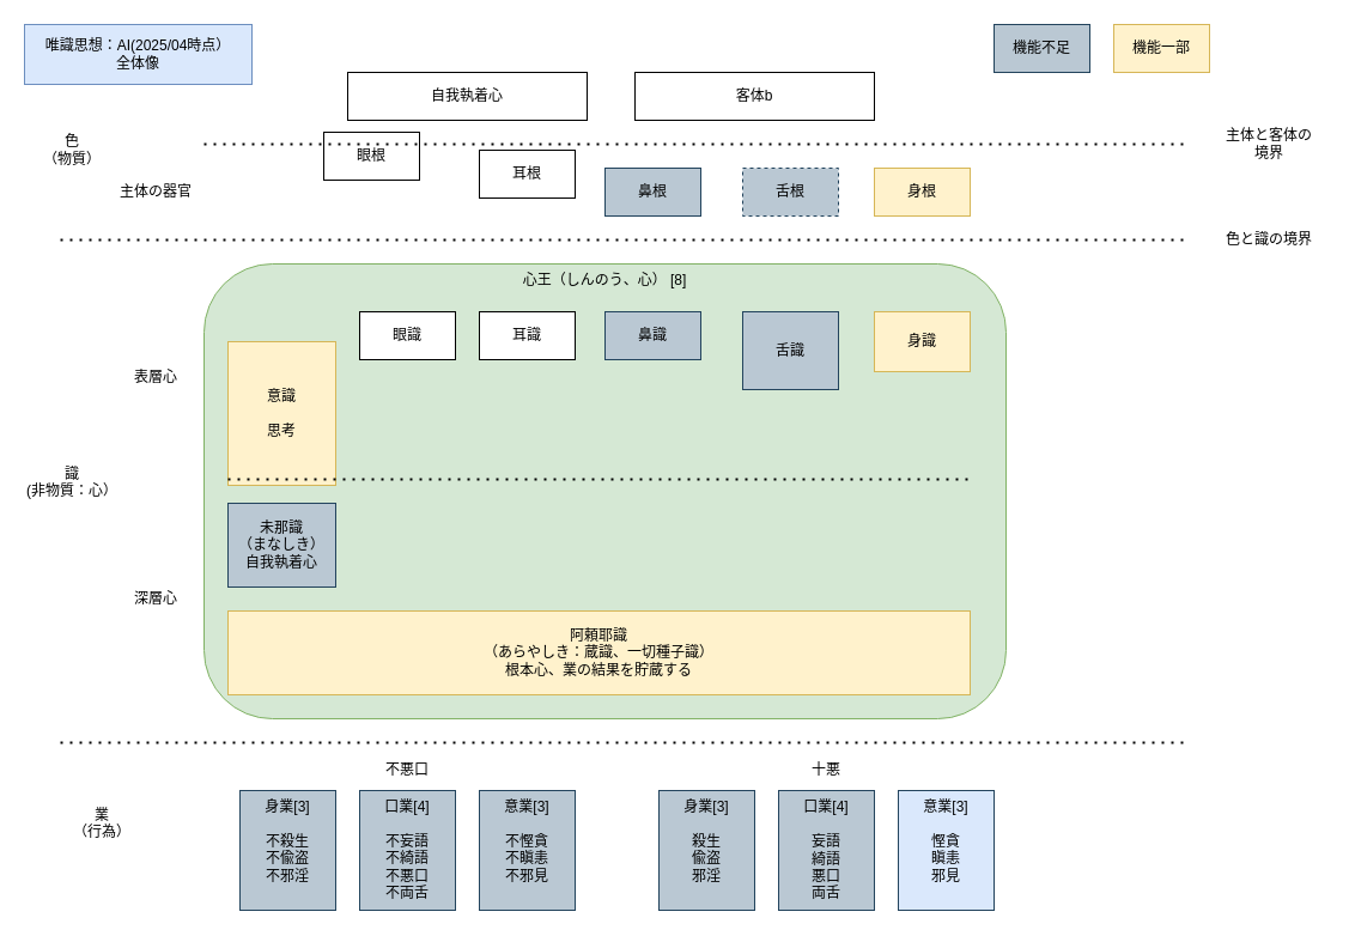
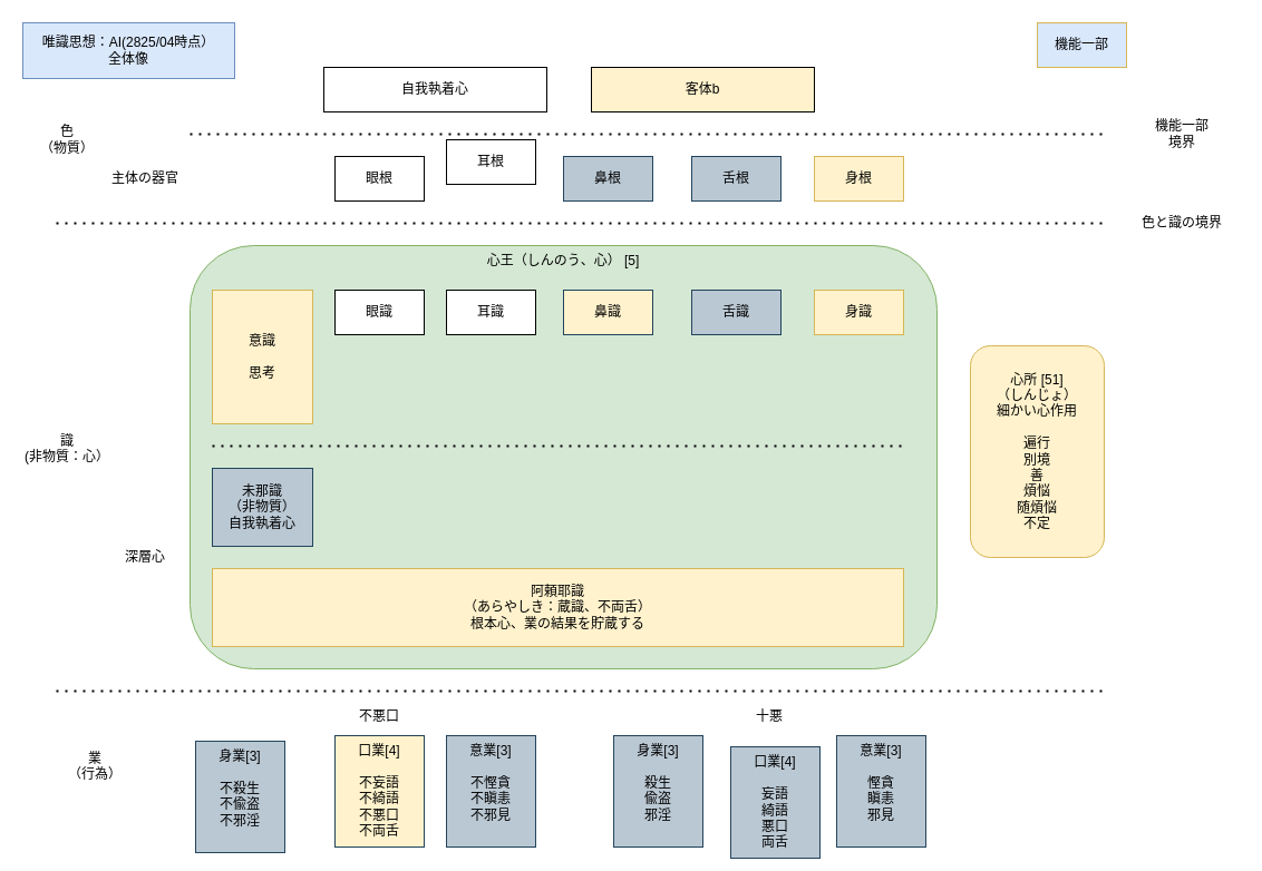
- <mxCell id="40" value="機能不足" style="rounded=0;whiteSpace=wrap;html=1;fillColor=#bac8d3;strokeColor=#23445d;" vertex="1" parent="1"><mxGeometry x="830" y="20" width="80" height="40" as="geometry" /></mxCell>
- <mxCell id="41" value="機能一部" style="rounded=0;whiteSpace=wrap;html=1;fillColor=#fff2cc;strokeColor=#d6b656;" vertex="1" parent="1"><mxGeometry x="930" y="20" width="80" height="40" as="geometry" /></mxCell>
+ <mxCell id="41" value="機能一部" style="rounded=0;whiteSpace=wrap;html=1;fillColor=#dae8fc;strokeColor=#d6b656;" vertex="1" parent="1"><mxGeometry x="930" y="20" width="80" height="40" as="geometry" /></mxCell>
- <mxCell id="3" value="唯識思想：AI(2025/04時点）&lt;div&gt;全体像&lt;/div&gt;" style="text;html=1;align=center;verticalAlign=middle;whiteSpace=wrap;rounded=0;fillColor=#dae8fc;strokeColor=#6c8ebf;" parent="1" vertex="1"><mxGeometry x="20" y="20" width="190" height="50" as="geometry" /></mxCell>
+ <mxCell id="3" value="唯識思想：AI(2825/04時点）&lt;div&gt;全体像&lt;/div&gt;" style="text;html=1;align=center;verticalAlign=middle;whiteSpace=wrap;rounded=0;fillColor=#dae8fc;strokeColor=#6c8ebf;" parent="1" vertex="1"><mxGeometry x="20" y="20" width="190" height="50" as="geometry" /></mxCell>
- <mxCell id="25" value="客体b" style="rounded=0;whiteSpace=wrap;html=1;" parent="1" vertex="1"><mxGeometry x="530" y="60" width="200" height="40" as="geometry" /></mxCell>
+ <mxCell id="25" value="客体b" style="rounded=0;whiteSpace=wrap;html=1;fillColor=#fff2cc;" parent="1" vertex="1"><mxGeometry x="530" y="60" width="200" height="40" as="geometry" /></mxCell>
- <mxCell id="28" value="主体と客体の&lt;div&gt;境界&lt;/div&gt;" style="text;html=1;align=center;verticalAlign=middle;whiteSpace=wrap;rounded=0;" parent="1" vertex="1"><mxGeometry x="1010" y="100" width="100" height="40" as="geometry" /></mxCell>
+ <mxCell id="28" value="機能一部&lt;div&gt;境界&lt;/div&gt;" style="text;html=1;align=center;verticalAlign=middle;whiteSpace=wrap;rounded=0;" parent="1" vertex="1"><mxGeometry x="1010" y="100" width="100" height="40" as="geometry" /></mxCell>
- <mxCell id="6" value="眼根" style="rounded=0;whiteSpace=wrap;html=1;" parent="1" vertex="1"><mxGeometry x="270" y="110" width="80" height="40" as="geometry" /></mxCell>
+ <mxCell id="6" value="眼根" style="rounded=0;whiteSpace=wrap;html=1;" parent="1" vertex="1"><mxGeometry x="300" y="140" width="80" height="40" as="geometry" /></mxCell>
- <mxCell id="9" value="舌根" style="rounded=0;whiteSpace=wrap;html=1;fillColor=#bac8d3;strokeColor=#23445d;dashed=1;" parent="1" vertex="1"><mxGeometry x="620" y="140" width="80" height="40" as="geometry" /></mxCell>
+ <mxCell id="9" value="舌根" style="rounded=0;whiteSpace=wrap;html=1;fillColor=#bac8d3;strokeColor=#23445d;" parent="1" vertex="1"><mxGeometry x="620" y="140" width="80" height="40" as="geometry" /></mxCell>
- <mxCell id="2" value="心王（しんのう、心） [8]" style="rounded=1;whiteSpace=wrap;html=1;verticalAlign=top;fillColor=#d5e8d4;strokeColor=#82b366;" parent="1" vertex="1"><mxGeometry x="170" y="220" width="670" height="380" as="geometry" /></mxCell>
+ <mxCell id="2" value="心王（しんのう、心） [5]" style="rounded=1;whiteSpace=wrap;html=1;verticalAlign=top;fillColor=#d5e8d4;strokeColor=#82b366;" parent="1" vertex="1"><mxGeometry x="170" y="220" width="670" height="380" as="geometry" /></mxCell>
- <mxCell id="13" value="鼻識" style="rounded=0;whiteSpace=wrap;html=1;fillColor=#bac8d3;strokeColor=#23445d;" parent="1" vertex="1"><mxGeometry x="505" y="260" width="80" height="40" as="geometry" /></mxCell>
+ <mxCell id="13" value="鼻識" style="rounded=0;whiteSpace=wrap;html=1;fillColor=#fff2cc;strokeColor=#23445d;" parent="1" vertex="1"><mxGeometry x="505" y="260" width="80" height="40" as="geometry" /></mxCell>
- <mxCell id="15" value="身識" style="rounded=0;whiteSpace=wrap;html=1;fillColor=#fff2cc;strokeColor=#d6b656;" parent="1" vertex="1"><mxGeometry x="730" y="260" width="80" height="50" as="geometry" /></mxCell>
+ <mxCell id="15" value="身識" style="rounded=0;whiteSpace=wrap;html=1;fillColor=#fff2cc;strokeColor=#d6b656;" parent="1" vertex="1"><mxGeometry x="730" y="260" width="80" height="40" as="geometry" /></mxCell>
- <mxCell id="14" value="舌識" style="rounded=0;whiteSpace=wrap;html=1;fillColor=#bac8d3;strokeColor=#23445d;" parent="1" vertex="1"><mxGeometry x="620" y="260" width="80" height="65" as="geometry" /></mxCell>
+ <mxCell id="14" value="舌識" style="rounded=0;whiteSpace=wrap;html=1;fillColor=#bac8d3;strokeColor=#23445d;" parent="1" vertex="1"><mxGeometry x="620" y="260" width="80" height="40" as="geometry" /></mxCell>
- <mxCell id="22" value="表層心" style="text;html=1;align=center;verticalAlign=middle;whiteSpace=wrap;rounded=0;" parent="1" vertex="1"><mxGeometry x="90" y="260" width="80" height="110" as="geometry" /></mxCell>
- <mxCell id="16" value="意識&lt;div&gt;&lt;br&gt;&lt;div&gt;思考&lt;/div&gt;&lt;/div&gt;" style="rounded=0;whiteSpace=wrap;html=1;fillColor=#fff2cc;strokeColor=#d6b656;" parent="1" vertex="1"><mxGeometry x="190" y="285" width="90" height="120" as="geometry" /></mxCell>
+ <mxCell id="16" value="意識&lt;div&gt;&lt;br&gt;&lt;div&gt;思考&lt;/div&gt;&lt;/div&gt;" style="rounded=0;whiteSpace=wrap;html=1;fillColor=#fff2cc;strokeColor=#d6b656;" parent="1" vertex="1"><mxGeometry x="190" y="260" width="90" height="120" as="geometry" /></mxCell>
+ <mxCell id="21" value="心所 [51]&lt;div&gt;（しんじょ）&lt;br&gt;&lt;div&gt;&lt;div&gt;細かい心作用&lt;/div&gt;&lt;/div&gt;&lt;div&gt;&lt;br&gt;&lt;/div&gt;&lt;div&gt;遍行&lt;/div&gt;&lt;div&gt;別境&lt;/div&gt;&lt;div&gt;善&lt;/div&gt;&lt;div&gt;煩悩&lt;/div&gt;&lt;div&gt;随&lt;span style=&quot;background-color: transparent; color: light-dark(rgb(0, 0, 0), rgb(255, 255, 255));&quot;&gt;煩悩&lt;/span&gt;&lt;/div&gt;&lt;div&gt;&lt;span style=&quot;background-color: transparent; color: light-dark(rgb(0, 0, 0), rgb(255, 255, 255));&quot;&gt;不定&lt;/span&gt;&lt;/div&gt;&lt;/div&gt;" style="rounded=1;whiteSpace=wrap;html=1;fillColor=#fff2cc;strokeColor=#d6b656;" parent="1" vertex="1"><mxGeometry x="870" y="310" width="120" height="190" as="geometry" /></mxCell>
- <mxCell id="19" value="未那識&lt;div&gt;（まなしき）&lt;div&gt;自我執着心&lt;/div&gt;&lt;/div&gt;" style="rounded=0;whiteSpace=wrap;html=1;fillColor=#bac8d3;strokeColor=#23445d;" parent="1" vertex="1"><mxGeometry x="190" y="420" width="90" height="70" as="geometry" /></mxCell>
+ <mxCell id="19" value="未那識&lt;div&gt;（非物質）&lt;div&gt;自我執着心&lt;/div&gt;&lt;/div&gt;" style="rounded=0;whiteSpace=wrap;html=1;fillColor=#bac8d3;strokeColor=#23445d;" parent="1" vertex="1"><mxGeometry x="190" y="420" width="90" height="70" as="geometry" /></mxCell>
- <mxCell id="20" value="阿頼耶識&lt;div&gt;（あらやしき：蔵識、一切種子識）&lt;div&gt;根本心、業の結果を貯蔵する&lt;/div&gt;&lt;/div&gt;" style="rounded=0;whiteSpace=wrap;html=1;fillColor=#fff2cc;strokeColor=#d6b656;" parent="1" vertex="1"><mxGeometry x="190" y="510" width="620" height="70" as="geometry" /></mxCell>
+ <mxCell id="20" value="阿頼耶識&lt;div&gt;（あらやしき：蔵識、不両舌）&lt;div&gt;根本心、業の結果を貯蔵する&lt;/div&gt;&lt;/div&gt;" style="rounded=0;whiteSpace=wrap;html=1;fillColor=#fff2cc;strokeColor=#d6b656;" parent="1" vertex="1"><mxGeometry x="190" y="510" width="620" height="70" as="geometry" /></mxCell>
- <mxCell id="29" value="身業[3]&lt;div&gt;&lt;br&gt;&lt;/div&gt;&lt;div&gt;不殺生&lt;/div&gt;&lt;div&gt;&lt;div&gt;不偸盗&lt;/div&gt;&lt;div&gt;不邪淫&lt;/div&gt;&lt;/div&gt;" style="rounded=0;whiteSpace=wrap;html=1;labelPosition=center;verticalLabelPosition=middle;align=center;verticalAlign=top;fillColor=#bac8d3;strokeColor=#23445d;" parent="1" vertex="1"><mxGeometry x="200" y="660" width="80" height="100" as="geometry" /></mxCell>
+ <mxCell id="29" value="身業[3]&lt;div&gt;&lt;br&gt;&lt;/div&gt;&lt;div&gt;不殺生&lt;/div&gt;&lt;div&gt;&lt;div&gt;不偸盗&lt;/div&gt;&lt;div&gt;不邪淫&lt;/div&gt;&lt;/div&gt;" style="rounded=0;whiteSpace=wrap;html=1;labelPosition=center;verticalLabelPosition=middle;align=center;verticalAlign=top;fillColor=#bac8d3;strokeColor=#23445d;" parent="1" vertex="1"><mxGeometry x="175" y="665" width="80" height="100" as="geometry" /></mxCell>
- <mxCell id="31" value="口業[4]&lt;div&gt;&lt;br&gt;&lt;/div&gt;&lt;div&gt;&lt;div&gt;不妄語&lt;/div&gt;&lt;div&gt;不綺語&lt;/div&gt;&lt;div&gt;不悪口&lt;/div&gt;&lt;div&gt;不両舌&lt;/div&gt;&lt;/div&gt;" style="rounded=0;whiteSpace=wrap;html=1;verticalAlign=top;fillColor=#bac8d3;strokeColor=#23445d;" parent="1" vertex="1"><mxGeometry x="300" y="660" width="80" height="100" as="geometry" /></mxCell>
+ <mxCell id="31" value="口業[4]&lt;div&gt;&lt;br&gt;&lt;/div&gt;&lt;div&gt;&lt;div&gt;不妄語&lt;/div&gt;&lt;div&gt;不綺語&lt;/div&gt;&lt;div&gt;不悪口&lt;/div&gt;&lt;div&gt;不両舌&lt;/div&gt;&lt;/div&gt;" style="rounded=0;whiteSpace=wrap;html=1;verticalAlign=top;fillColor=#fff2cc;strokeColor=#23445d;" parent="1" vertex="1"><mxGeometry x="300" y="660" width="80" height="100" as="geometry" /></mxCell>
- <mxCell id="37" value="口業[4]&lt;div&gt;&lt;br&gt;&lt;/div&gt;&lt;div&gt;&lt;div&gt;妄語&lt;/div&gt;&lt;div&gt;綺語&lt;/div&gt;&lt;div&gt;悪口&lt;/div&gt;&lt;div&gt;両舌&lt;/div&gt;&lt;/div&gt;" style="rounded=0;whiteSpace=wrap;html=1;fillColor=#bac8d3;strokeColor=#23445d;" parent="1" vertex="1"><mxGeometry x="650" y="660" width="80" height="100" as="geometry" /></mxCell>
+ <mxCell id="37" value="口業[4]&lt;div&gt;&lt;br&gt;&lt;/div&gt;&lt;div&gt;&lt;div&gt;妄語&lt;/div&gt;&lt;div&gt;綺語&lt;/div&gt;&lt;div&gt;悪口&lt;/div&gt;&lt;div&gt;両舌&lt;/div&gt;&lt;/div&gt;" style="rounded=0;whiteSpace=wrap;html=1;fillColor=#bac8d3;strokeColor=#23445d;" parent="1" vertex="1"><mxGeometry x="655" y="670" width="80" height="100" as="geometry" /></mxCell>
- <mxCell id="38" value="意業[3]&lt;div&gt;&lt;br&gt;&lt;/div&gt;&lt;div&gt;&lt;div&gt;慳貪&lt;/div&gt;&lt;div&gt;瞋恚&lt;/div&gt;&lt;div&gt;邪見&lt;/div&gt;&lt;/div&gt;" style="rounded=0;whiteSpace=wrap;html=1;verticalAlign=top;fillColor=#dae8fc;strokeColor=#23445d;" parent="1" vertex="1"><mxGeometry x="750" y="660" width="80" height="100" as="geometry" /></mxCell>
+ <mxCell id="38" value="意業[3]&lt;div&gt;&lt;br&gt;&lt;/div&gt;&lt;div&gt;&lt;div&gt;慳貪&lt;/div&gt;&lt;div&gt;瞋恚&lt;/div&gt;&lt;div&gt;邪見&lt;/div&gt;&lt;/div&gt;" style="rounded=0;whiteSpace=wrap;html=1;verticalAlign=top;fillColor=#bac8d3;strokeColor=#23445d;" parent="1" vertex="1"><mxGeometry x="750" y="660" width="80" height="100" as="geometry" /></mxCell>
